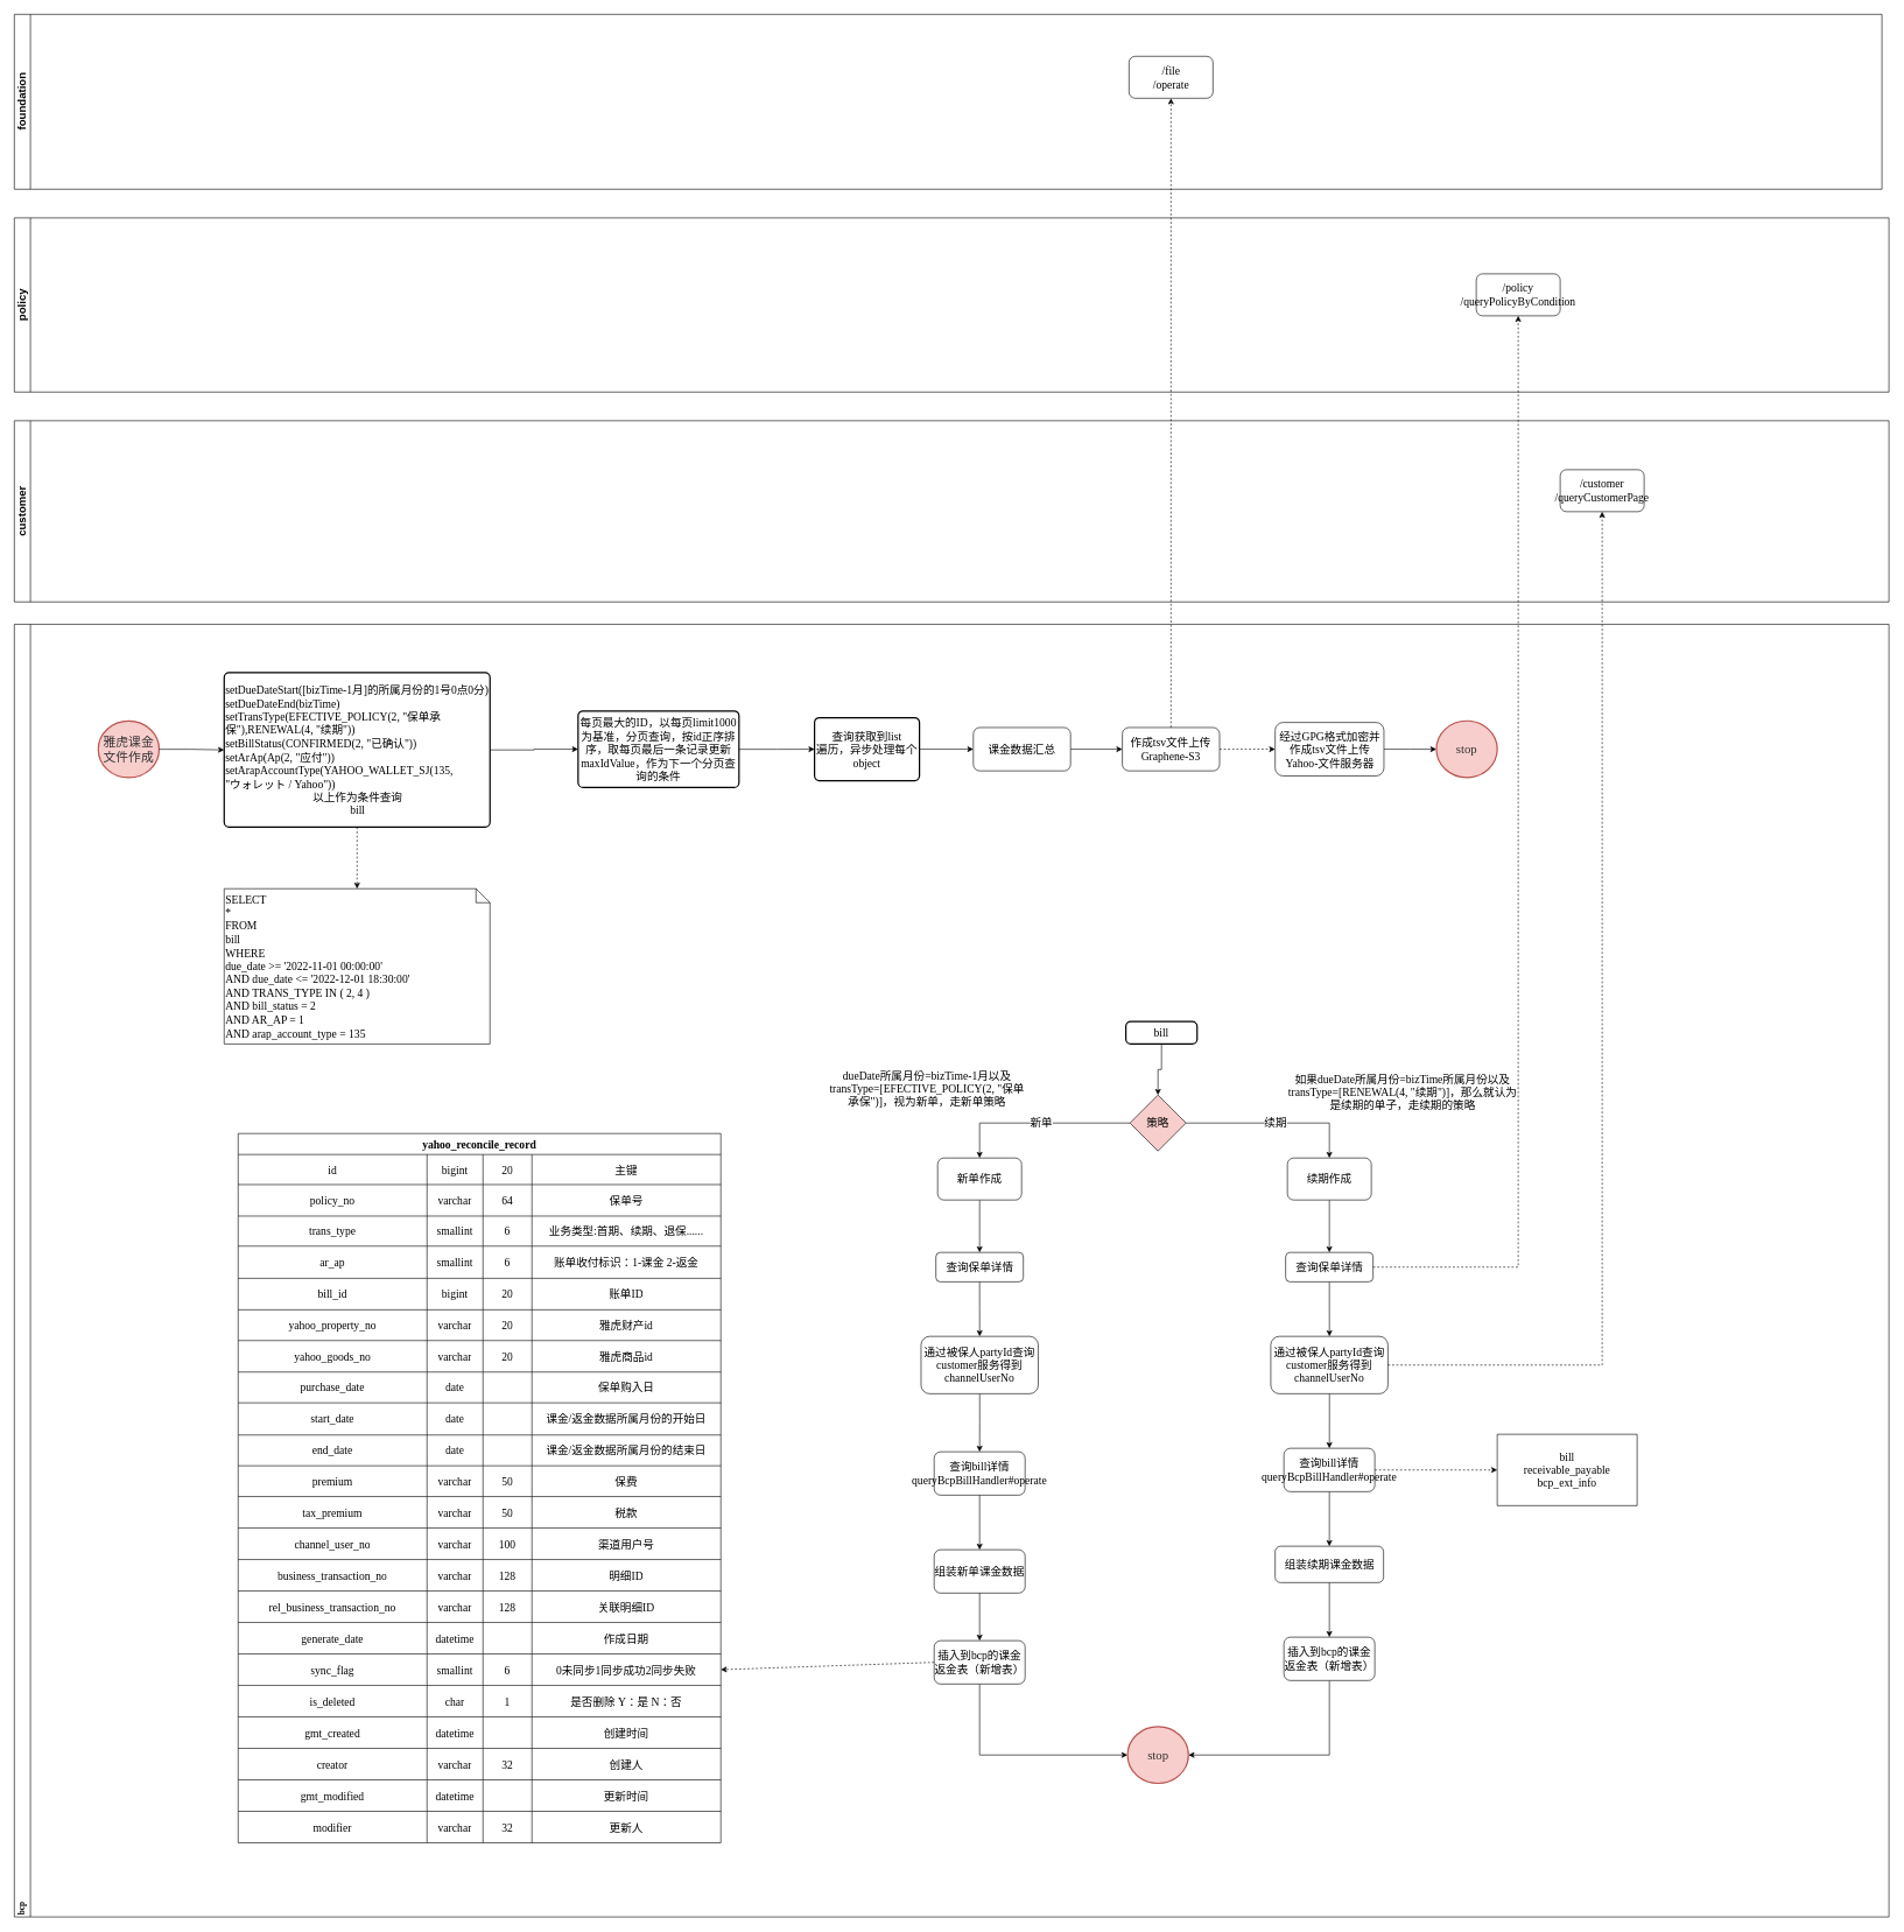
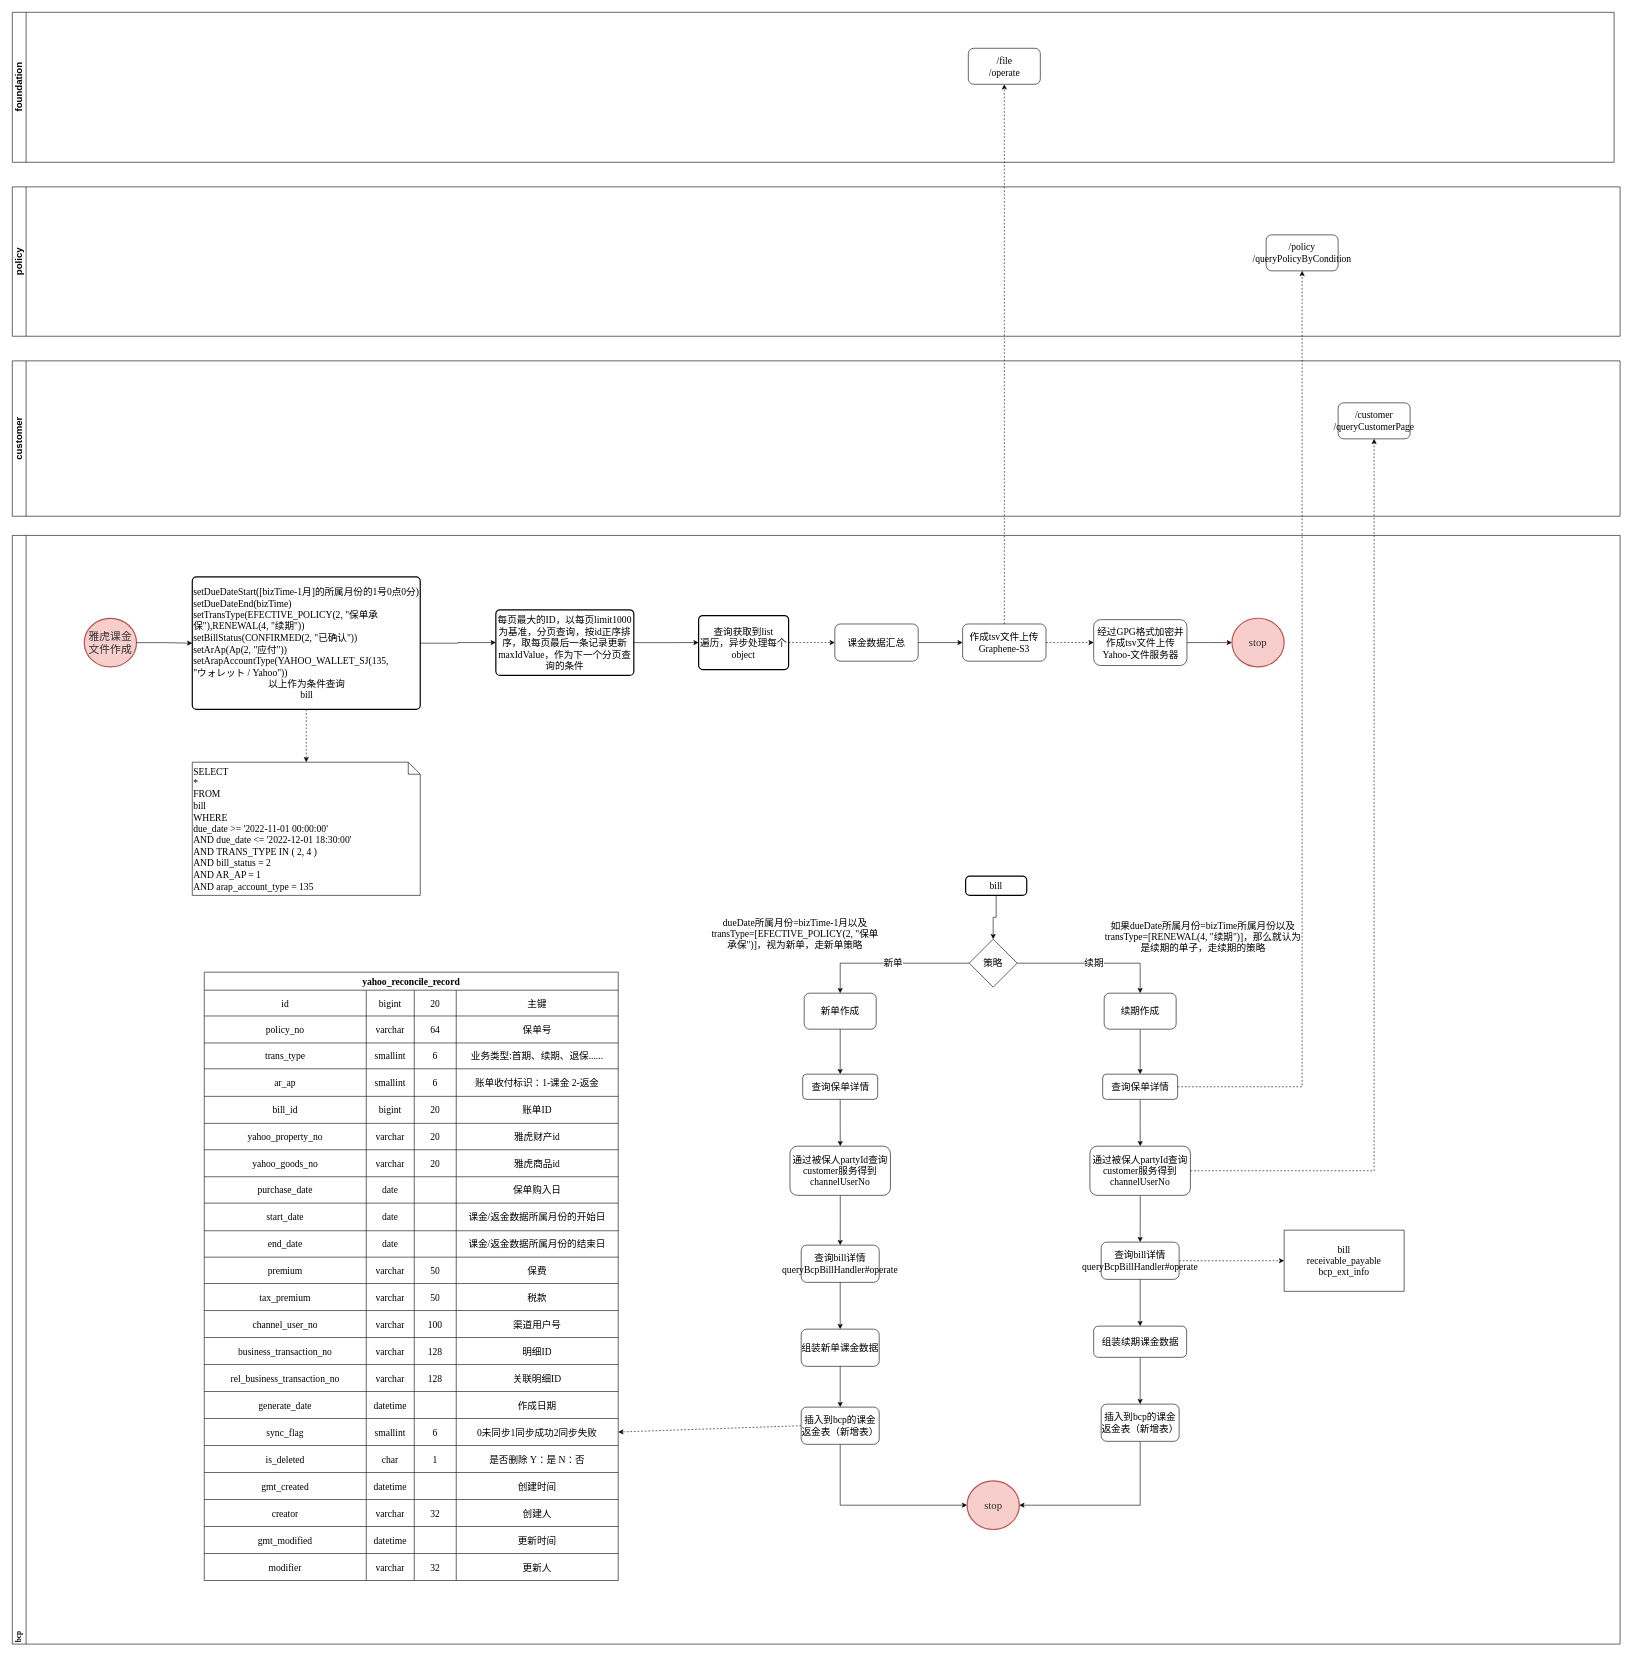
- <mxCell id="28" value="" style="edgeStyle=none;rounded=0;orthogonalLoop=1;jettySize=auto;html=1;fontFamily=Lucida Console;fontSize=16;" parent="2" source="29" target="14" edge="1"><mxGeometry relative="1" as="geometry" /></mxCell>
+ <mxCell id="28" value="" style="edgeStyle=none;rounded=0;orthogonalLoop=1;jettySize=auto;html=1;fontFamily=Lucida Console;fontSize=16;dashed=1;" parent="2" source="29" target="14" edge="1"><mxGeometry relative="1" as="geometry" /></mxCell>
- <mxCell id="7" value="策略" style="rhombus;whiteSpace=wrap;html=1;fontSize=16;fontFamily=Lucida Console;fillColor=#f8cecc;" parent="2" vertex="1"><mxGeometry x="1595" y="673" width="80" height="80" as="geometry" /></mxCell>
+ <mxCell id="7" value="策略" style="rhombus;whiteSpace=wrap;html=1;fontSize=16;fontFamily=Lucida Console;" parent="2" vertex="1"><mxGeometry x="1595" y="673" width="80" height="80" as="geometry" /></mxCell>
